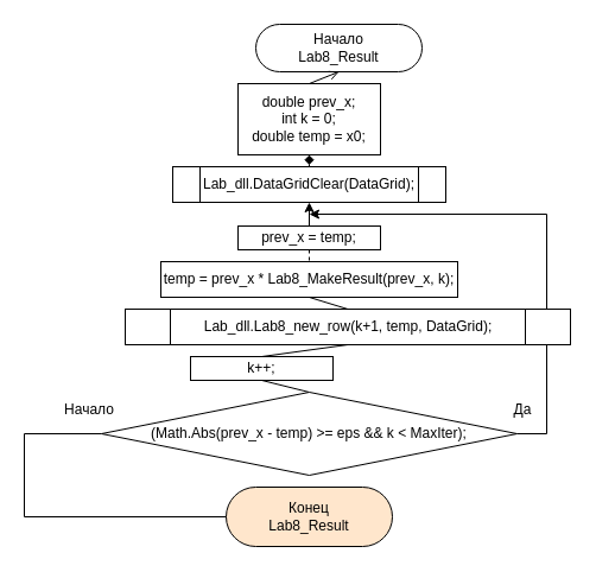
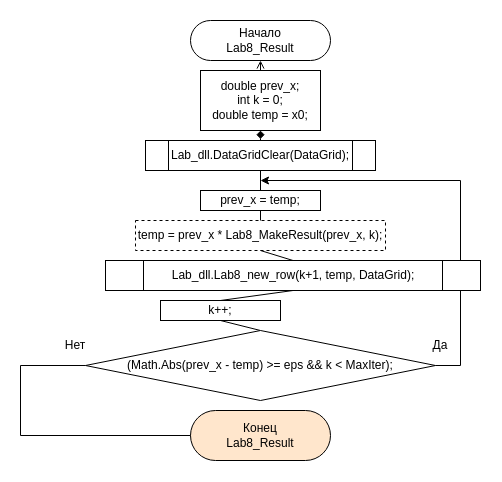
- <mxCell id="2" value="Начало&lt;br&gt;Lab8_Result" style="rounded=1;whiteSpace=wrap;html=1;arcSize=50;" parent="1" vertex="1"><mxGeometry x="215" y="20" width="140" height="40" as="geometry" /></mxCell>
+ <mxCell id="2" value="Начало&lt;br&gt;Lab8_Result" style="rounded=1;whiteSpace=wrap;html=1;arcSize=50;" parent="1" vertex="1"><mxGeometry x="190" y="20" width="140" height="40" as="geometry" /></mxCell>
- <mxCell id="17" value="" style="endArrow=classic;html=1;rounded=0;entryX=0.5;entryY=1;entryDx=0;entryDy=0;exitX=0.5;exitY=0;exitDx=0;exitDy=0;" parent="1" source="16" target="4" edge="1"><mxGeometry width="50" height="50" relative="1" as="geometry"><mxPoint x="240" y="340" as="sourcePoint" /><mxPoint x="290" y="290" as="targetPoint" /></mxGeometry></mxCell>
+ <mxCell id="17" value="" style="endArrow=none;html=1;rounded=0;entryX=0.5;entryY=1;entryDx=0;entryDy=0;exitX=0.5;exitY=0;exitDx=0;exitDy=0;" parent="1" source="16" target="4" edge="1"><mxGeometry width="50" height="50" relative="1" as="geometry"><mxPoint x="240" y="340" as="sourcePoint" /><mxPoint x="290" y="290" as="targetPoint" /></mxGeometry></mxCell>
- <mxCell id="15" value="" style="endArrow=none;html=1;rounded=0;entryX=0.5;entryY=0;entryDx=0;entryDy=0;exitX=0.5;exitY=1;exitDx=0;exitDy=0;dashed=1;" parent="1" source="16" target="11" edge="1"><mxGeometry width="50" height="50" relative="1" as="geometry"><mxPoint x="260" y="200" as="sourcePoint" /><mxPoint x="310" y="270" as="targetPoint" /></mxGeometry></mxCell>
+ <mxCell id="15" value="" style="endArrow=none;html=1;rounded=0;entryX=0.5;entryY=0;entryDx=0;entryDy=0;exitX=0.5;exitY=1;exitDx=0;exitDy=0;" parent="1" source="16" target="11" edge="1"><mxGeometry width="50" height="50" relative="1" as="geometry"><mxPoint x="260" y="200" as="sourcePoint" /><mxPoint x="310" y="270" as="targetPoint" /></mxGeometry></mxCell>
- <mxCell id="11" value="temp = prev_x * Lab8_MakeResult(prev_x, k);" style="rounded=1;whiteSpace=wrap;html=1;arcSize=0;" parent="1" vertex="1"><mxGeometry x="135" y="220" width="250" height="30" as="geometry" /></mxCell>
+ <mxCell id="11" value="temp = prev_x * Lab8_MakeResult(prev_x, k);" style="rounded=1;whiteSpace=wrap;html=1;arcSize=0;dashed=1;" parent="1" vertex="1"><mxGeometry x="135" y="220" width="250" height="30" as="geometry" /></mxCell>
- <mxCell id="21" value="Начало" style="text;html=1;strokeColor=none;fillColor=none;align=center;verticalAlign=middle;whiteSpace=wrap;rounded=0;" vertex="1" parent="1"><mxGeometry x="45" y="330" width="60" height="30" as="geometry" /></mxCell>
+ <mxCell id="21" value="Нет" style="text;html=1;strokeColor=none;fillColor=none;align=center;verticalAlign=middle;whiteSpace=wrap;rounded=0;" vertex="1" parent="1"><mxGeometry x="45" y="330" width="60" height="30" as="geometry" /></mxCell>
